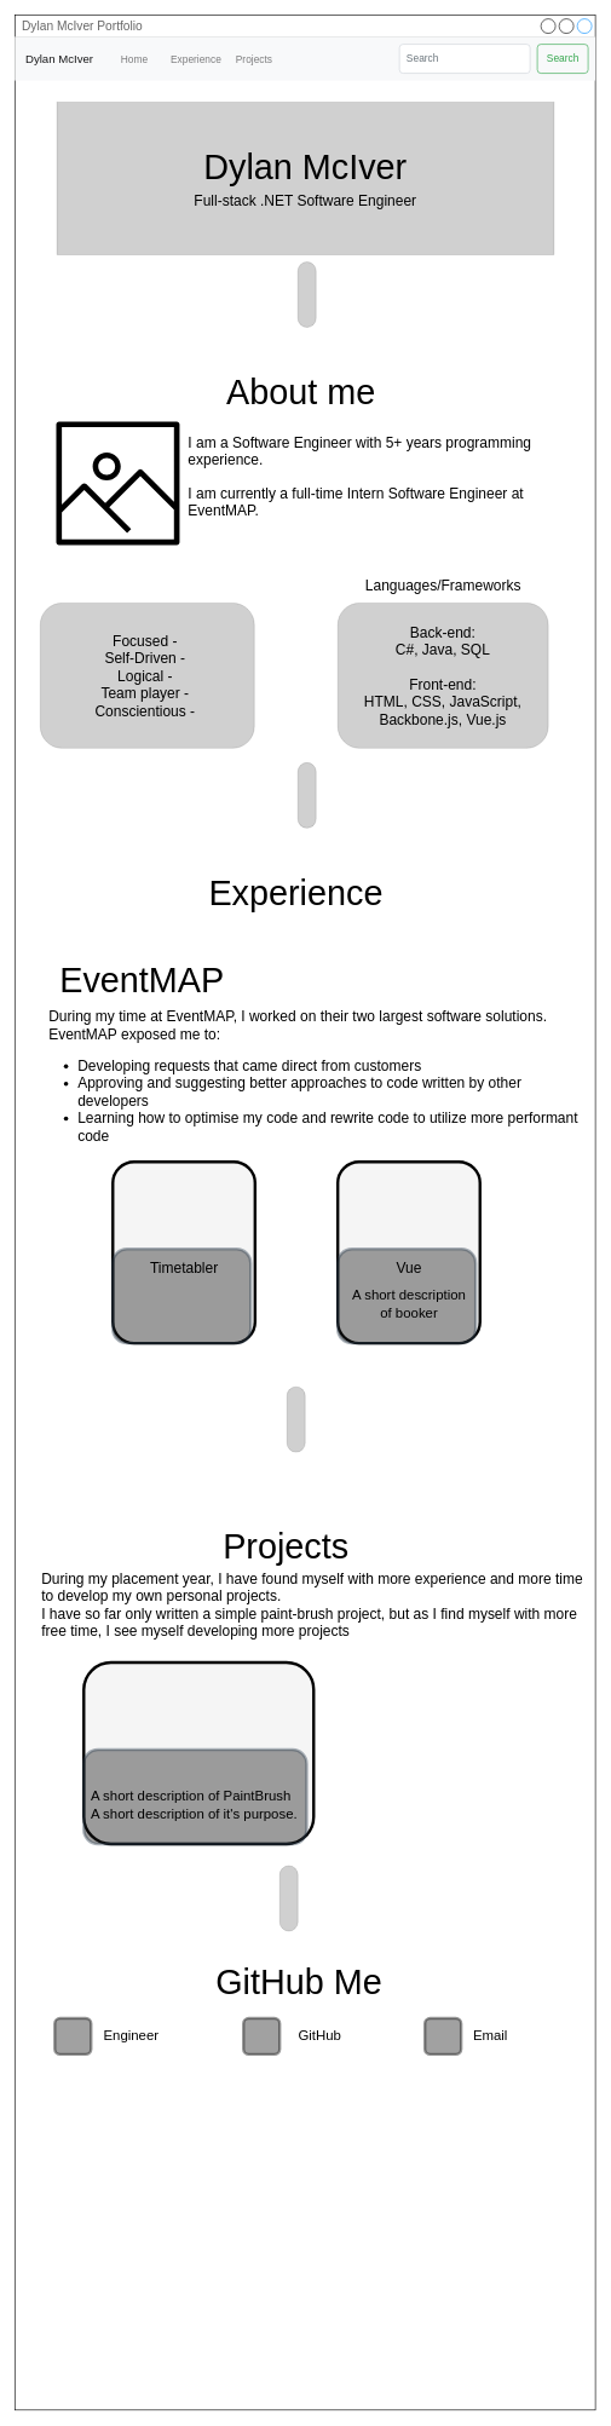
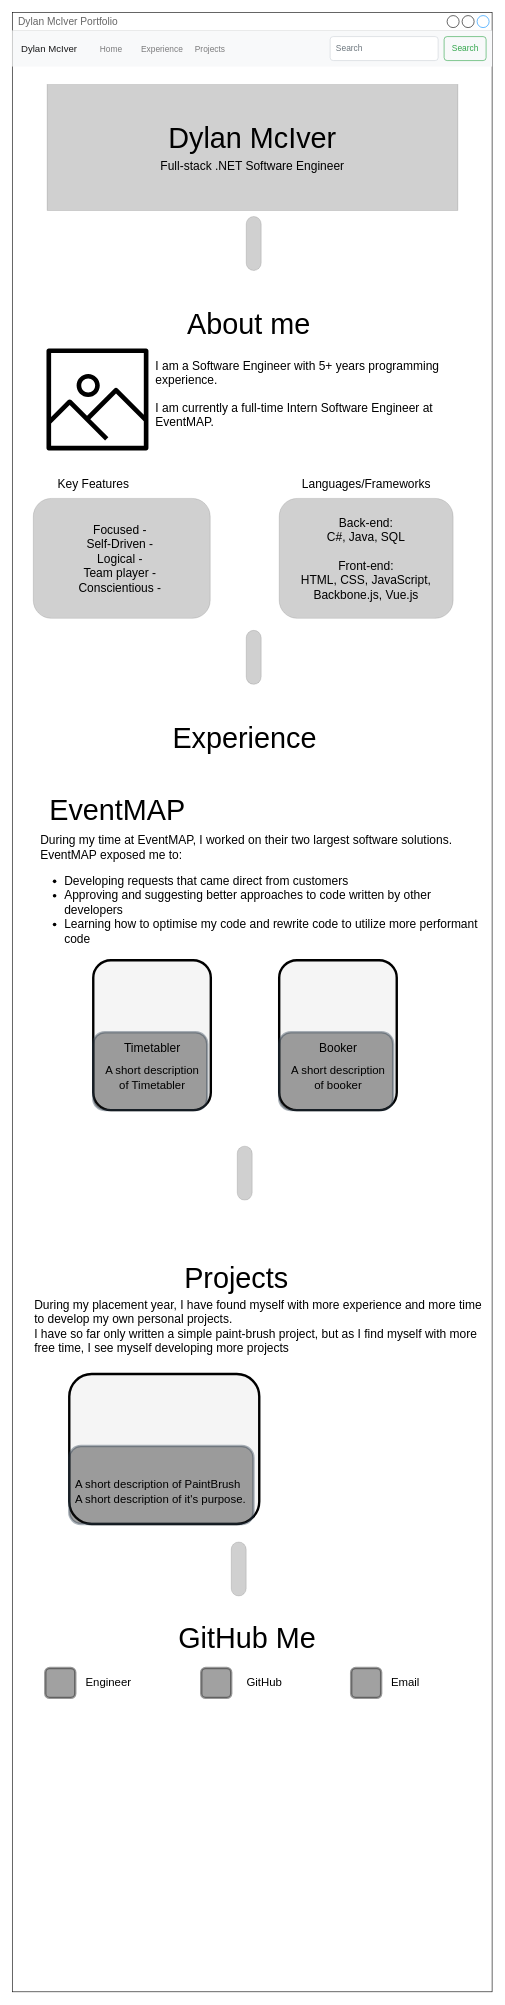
+ <mxCell id="18" value="Key Features" style="text;html=1;align=center;verticalAlign=middle;resizable=0;points=[];autosize=1;strokeColor=none;fillColor=none;fontSize=20;" vertex="1" parent="14"><mxGeometry x="37.5" y="280" width="130" height="30" as="geometry" /></mxCell>
- <mxCell id="29" value="&lt;font style=&quot;font-size: 20px&quot;&gt;Vue&lt;/font&gt;" style="text;html=1;align=center;verticalAlign=middle;resizable=0;points=[];autosize=1;strokeColor=none;fillColor=none;fontSize=20;" vertex="1" parent="26"><mxGeometry x="58" y="130" width="80" height="30" as="geometry" /></mxCell>
+ <mxCell id="29" value="&lt;font style=&quot;font-size: 20px&quot;&gt;Booker&lt;/font&gt;" style="text;html=1;align=center;verticalAlign=middle;resizable=0;points=[];autosize=1;strokeColor=none;fillColor=none;fontSize=20;" vertex="1" parent="26"><mxGeometry x="58" y="130" width="80" height="30" as="geometry" /></mxCell>
+ <mxCell id="35" value="&lt;font style=&quot;font-size: 19px&quot;&gt;A short description &lt;br&gt;of Timetabler&lt;/font&gt;" style="text;html=1;align=center;verticalAlign=middle;resizable=0;points=[];autosize=1;strokeColor=none;fillColor=none;fontSize=20;" vertex="1" parent="1"><mxGeometry x="168" y="1770" width="170" height="50" as="geometry" /></mxCell>
